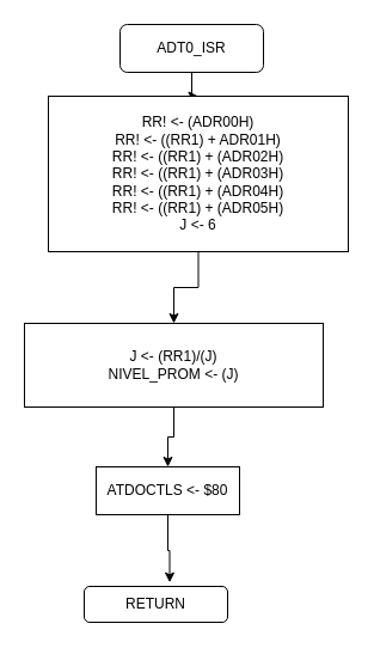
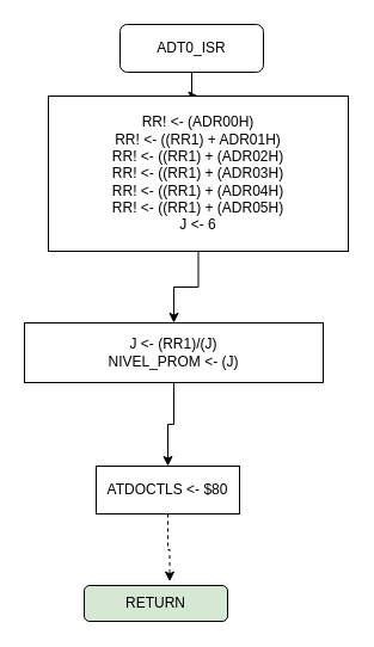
- <mxCell id="7" value="J &amp;lt;- (RR1)/(J)&lt;br&gt;NIVEL_PROM &amp;lt;- (J)" style="rounded=0;whiteSpace=wrap;html=1;" vertex="1" parent="1"><mxGeometry x="20" y="270" width="250" height="70" as="geometry" /></mxCell>
+ <mxCell id="7" value="J &amp;lt;- (RR1)/(J)&lt;br&gt;NIVEL_PROM &amp;lt;- (J)" style="rounded=0;whiteSpace=wrap;html=1;" vertex="1" parent="1"><mxGeometry x="20" y="270" width="250" height="50" as="geometry" /></mxCell>
- <mxCell id="8" style="edgeStyle=orthogonalEdgeStyle;rounded=0;orthogonalLoop=1;jettySize=auto;html=1;exitX=0.5;exitY=1;exitDx=0;exitDy=0;entryX=0.596;entryY=-0.11;entryDx=0;entryDy=0;entryPerimeter=0;" edge="1" parent="1" source="9" target="10"><mxGeometry relative="1" as="geometry" /></mxCell>
+ <mxCell id="8" style="edgeStyle=orthogonalEdgeStyle;rounded=0;orthogonalLoop=1;jettySize=auto;html=1;exitX=0.5;exitY=1;exitDx=0;exitDy=0;entryX=0.596;entryY=-0.11;entryDx=0;entryDy=0;entryPerimeter=0;dashed=1;" edge="1" parent="1" source="9" target="10"><mxGeometry relative="1" as="geometry" /></mxCell>
- <mxCell id="10" value="RETURN" style="rounded=1;whiteSpace=wrap;html=1;" vertex="1" parent="1"><mxGeometry x="70" y="490" width="120" height="30" as="geometry" /></mxCell>
+ <mxCell id="10" value="RETURN" style="rounded=1;whiteSpace=wrap;html=1;fillColor=#d5e8d4;" vertex="1" parent="1"><mxGeometry x="70" y="490" width="120" height="30" as="geometry" /></mxCell>
